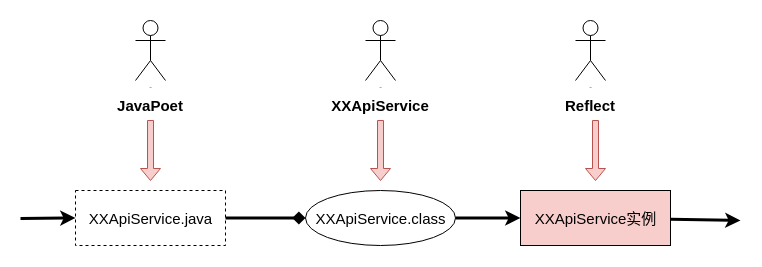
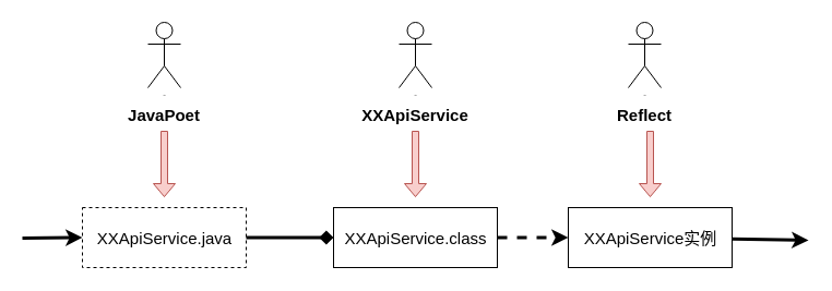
- <mxCell id="13" value="XXApiService.class" style="ellipse;html=1;fontSize=15;" vertex="1" parent="1"><mxGeometry x="305" y="190" width="150" height="55" as="geometry" /></mxCell>
+ <mxCell id="13" value="XXApiService.class" style="html=1;fontSize=15;" vertex="1" parent="1"><mxGeometry x="305" y="190" width="150" height="55" as="geometry" /></mxCell>
- <mxCell id="12" value="" style="edgeStyle=orthogonalEdgeStyle;rounded=0;orthogonalLoop=1;jettySize=auto;html=1;fontSize=15;strokeWidth=3;" edge="1" parent="1" source="13" target="14"><mxGeometry relative="1" as="geometry" /></mxCell>
+ <mxCell id="12" value="" style="edgeStyle=orthogonalEdgeStyle;rounded=0;orthogonalLoop=1;jettySize=auto;html=1;fontSize=15;strokeWidth=3;dashed=1;" edge="1" parent="1" source="13" target="14"><mxGeometry relative="1" as="geometry" /></mxCell>
- <mxCell id="14" value="XXApiService实例" style="html=1;fontSize=15;fillColor=#f8cecc;" vertex="1" parent="1"><mxGeometry x="520" y="190" width="150" height="55" as="geometry" /></mxCell>
+ <mxCell id="14" value="XXApiService实例" style="html=1;fontSize=15;" vertex="1" parent="1"><mxGeometry x="520" y="190" width="150" height="55" as="geometry" /></mxCell>
